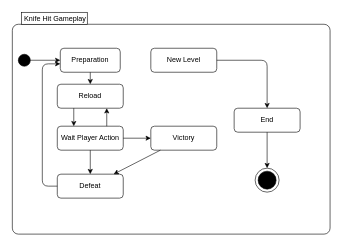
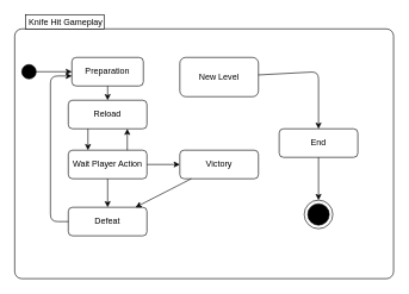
- <mxCell id="15" value="New Level" style="strokeColor=inherit;fillColor=inherit;gradientColor=inherit;shape=rect;html=1;rounded=1;whiteSpace=wrap;align=center;" vertex="1" parent="2"><mxGeometry x="231" y="60" width="110" height="40" as="geometry" /></mxCell>
+ <mxCell id="15" value="New Level" style="strokeColor=inherit;fillColor=inherit;gradientColor=inherit;shape=rect;html=1;rounded=1;whiteSpace=wrap;align=center;" vertex="1" parent="2"><mxGeometry x="231" y="60" width="110" height="55" as="geometry" /></mxCell>
